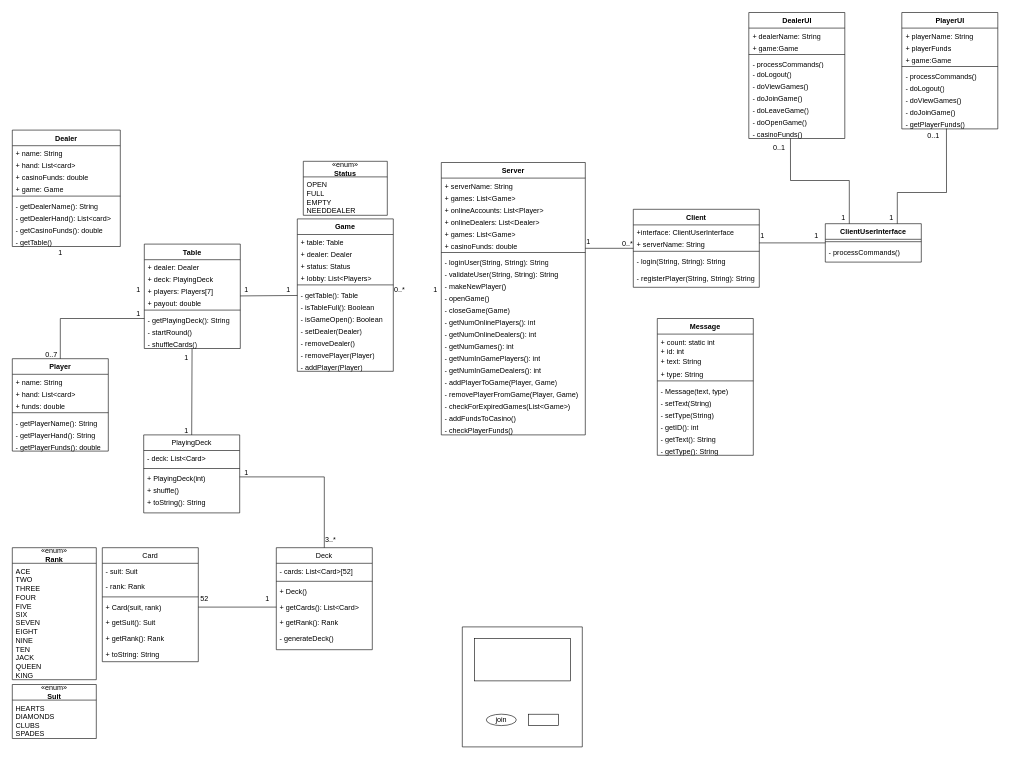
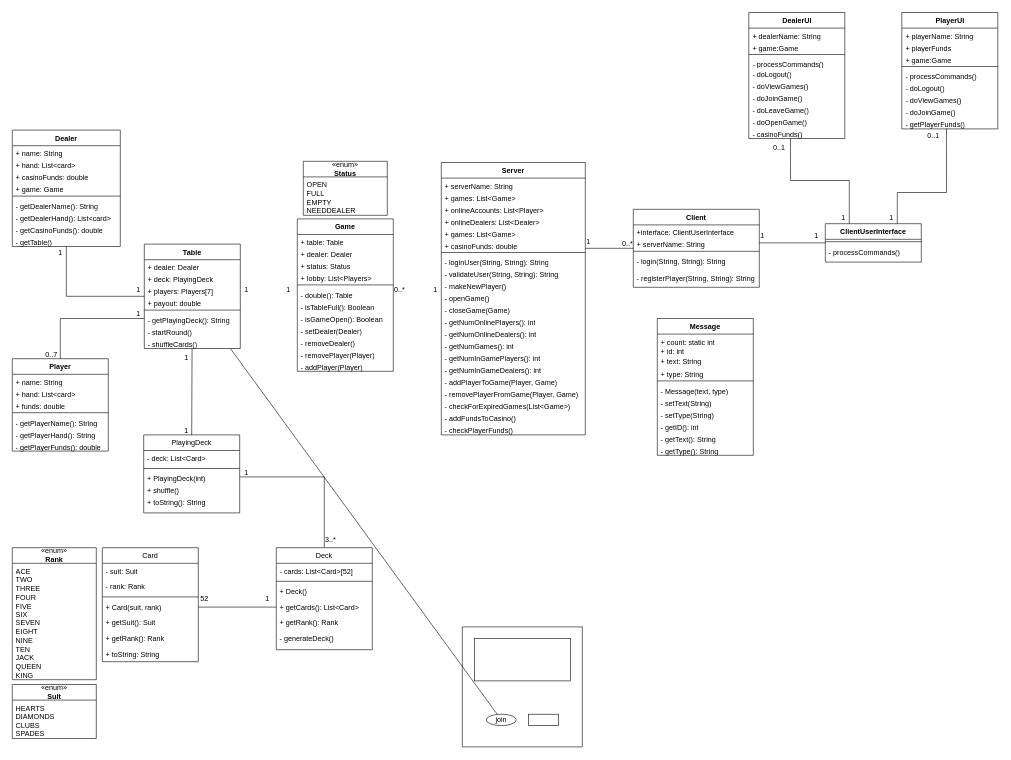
+ <mxCell id="164" value="" style="endArrow=none;html=1;rounded=0;" edge="1" parent="1" source="141" target="122"><mxGeometry width="50" height="50" relative="1" as="geometry"><mxPoint x="360" y="510" as="sourcePoint" /><mxPoint x="410" y="460" as="targetPoint" /><Array as="points"><mxPoint x="110" y="493" /></Array></mxGeometry></mxCell>
- <mxCell id="155" value="" style="endArrow=none;html=1;rounded=0;" parent="1" source="122" target="109" edge="1"><mxGeometry width="50" height="50" relative="1" as="geometry"><mxPoint x="760" y="480" as="sourcePoint" /><mxPoint x="810" y="430" as="targetPoint" /></mxGeometry></mxCell>
+ <mxCell id="155" value="" style="endArrow=none;html=1;rounded=0;" parent="1" source="122" target="163" edge="1"><mxGeometry width="50" height="50" relative="1" as="geometry"><mxPoint x="760" y="480" as="sourcePoint" /><mxPoint x="810" y="430" as="targetPoint" /></mxGeometry></mxCell>
- <mxCell id="115" value="&lt;div&gt;- getTable(): Table&lt;/div&gt;" style="text;strokeColor=none;fillColor=none;align=left;verticalAlign=top;spacingLeft=4;spacingRight=4;overflow=hidden;rotatable=0;points=[[0,0.5],[1,0.5]];portConstraint=eastwest;whiteSpace=wrap;html=1;" parent="109" vertex="1"><mxGeometry y="114" width="160" height="20" as="geometry" /></mxCell>
+ <mxCell id="115" value="&lt;div&gt;- double(): Table&lt;/div&gt;" style="text;strokeColor=none;fillColor=none;align=left;verticalAlign=top;spacingLeft=4;spacingRight=4;overflow=hidden;rotatable=0;points=[[0,0.5],[1,0.5]];portConstraint=eastwest;whiteSpace=wrap;html=1;" parent="109" vertex="1"><mxGeometry y="114" width="160" height="20" as="geometry" /></mxCell>
